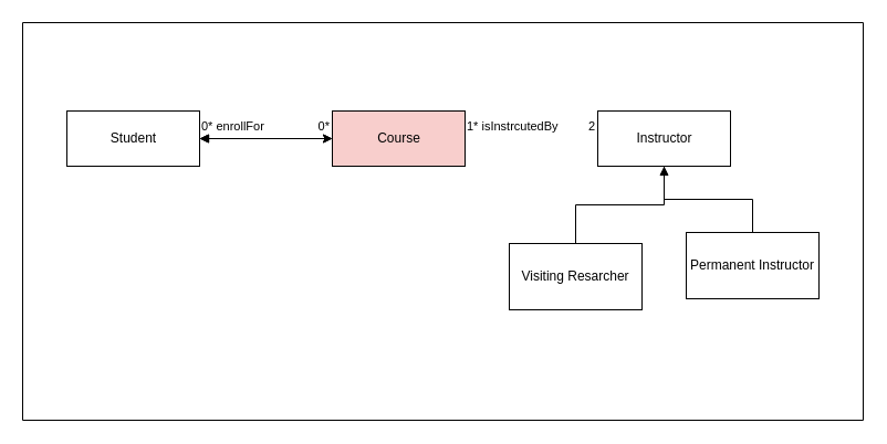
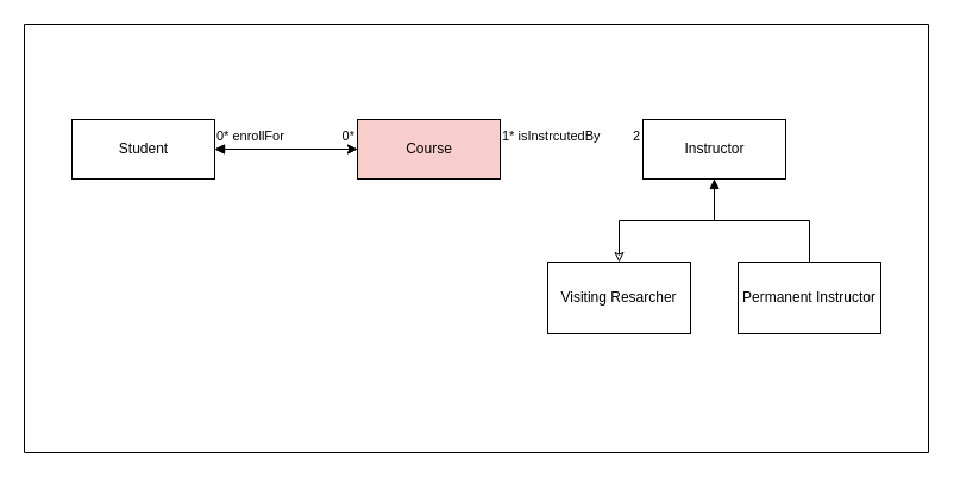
- <mxCell id="6" value="" style="edgeStyle=orthogonalEdgeStyle;rounded=0;orthogonalLoop=1;jettySize=auto;html=1;startArrow=block;startFill=1;endArrow=none;endFill=0;" edge="1" parent="1" source="7" target="12"><mxGeometry relative="1" as="geometry" /></mxCell>
+ <mxCell id="6" value="" style="edgeStyle=orthogonalEdgeStyle;rounded=0;orthogonalLoop=1;jettySize=auto;html=1;startArrow=block;startFill=1;endArrow=classic;endFill=0;" edge="1" parent="1" source="7" target="12"><mxGeometry relative="1" as="geometry" /></mxCell>
- <mxCell id="13" value="Permanent Instructor" style="whiteSpace=wrap;html=1;" vertex="1" parent="1"><mxGeometry x="620" y="210" width="120" height="60" as="geometry" /></mxCell>
+ <mxCell id="13" value="Permanent Instructor" style="whiteSpace=wrap;html=1;" vertex="1" parent="1"><mxGeometry x="620" y="220" width="120" height="60" as="geometry" /></mxCell>
